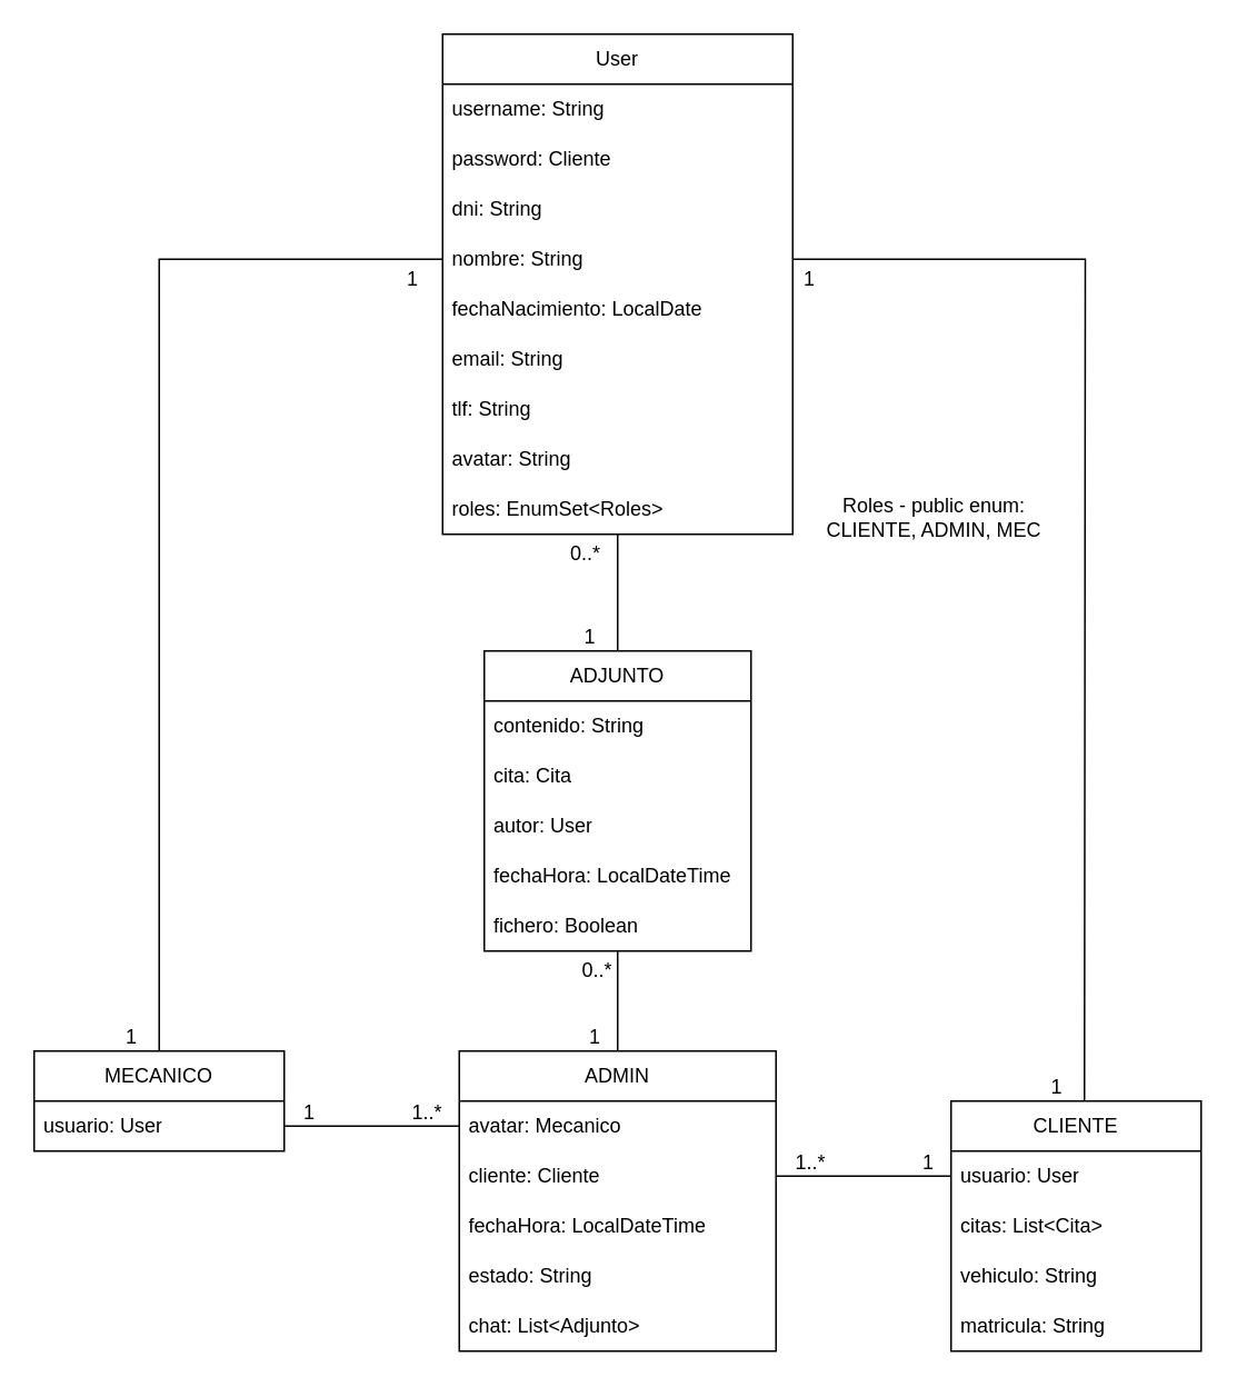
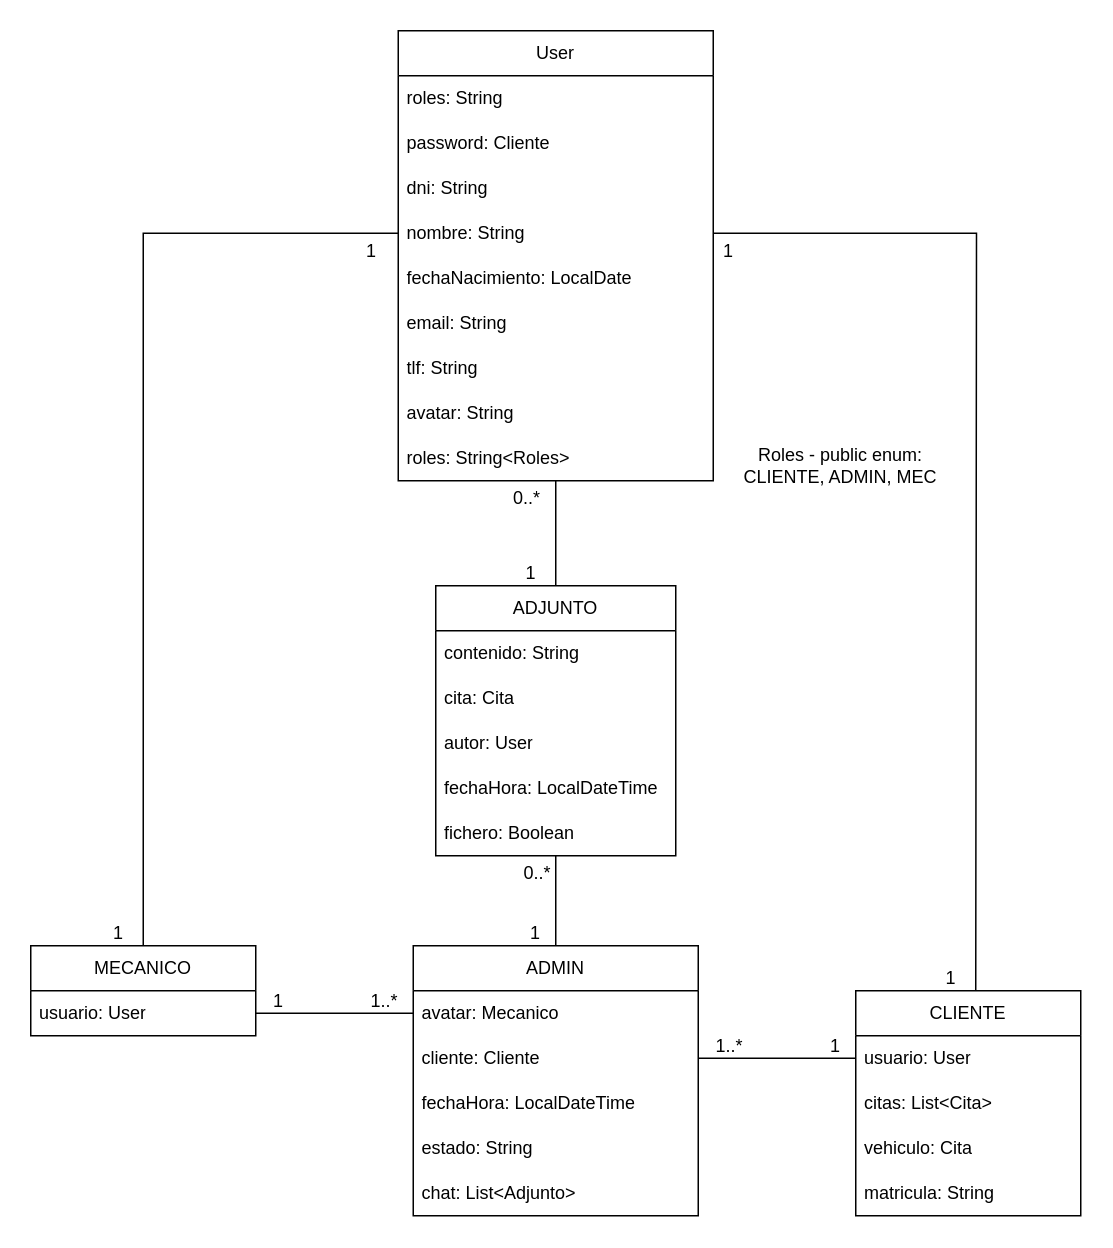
- <mxCell id="20" value="username: String" style="text;strokeColor=none;fillColor=none;align=left;verticalAlign=middle;spacingLeft=4;spacingRight=4;overflow=hidden;points=[[0,0.5],[1,0.5]];portConstraint=eastwest;rotatable=0;whiteSpace=wrap;html=1;" parent="19" vertex="1"><mxGeometry y="30" width="210" height="30" as="geometry" /></mxCell>
+ <mxCell id="20" value="roles: String" style="text;strokeColor=none;fillColor=none;align=left;verticalAlign=middle;spacingLeft=4;spacingRight=4;overflow=hidden;points=[[0,0.5],[1,0.5]];portConstraint=eastwest;rotatable=0;whiteSpace=wrap;html=1;" parent="19" vertex="1"><mxGeometry y="30" width="210" height="30" as="geometry" /></mxCell>
- <mxCell id="28" value="roles: EnumSet&amp;lt;Roles&amp;gt;" style="text;strokeColor=none;fillColor=none;align=left;verticalAlign=middle;spacingLeft=4;spacingRight=4;overflow=hidden;points=[[0,0.5],[1,0.5]];portConstraint=eastwest;rotatable=0;whiteSpace=wrap;html=1;" parent="19" vertex="1"><mxGeometry y="270" width="210" height="30" as="geometry" /></mxCell>
+ <mxCell id="28" value="roles: String&amp;lt;Roles&amp;gt;" style="text;strokeColor=none;fillColor=none;align=left;verticalAlign=middle;spacingLeft=4;spacingRight=4;overflow=hidden;points=[[0,0.5],[1,0.5]];portConstraint=eastwest;rotatable=0;whiteSpace=wrap;html=1;" parent="19" vertex="1"><mxGeometry y="270" width="210" height="30" as="geometry" /></mxCell>
- <mxCell id="11" value="vehiculo: String" style="text;strokeColor=none;fillColor=none;align=left;verticalAlign=middle;spacingLeft=4;spacingRight=4;overflow=hidden;points=[[0,0.5],[1,0.5]];portConstraint=eastwest;rotatable=0;whiteSpace=wrap;html=1;" parent="8" vertex="1"><mxGeometry y="90" width="150" height="30" as="geometry" /></mxCell>
+ <mxCell id="11" value="vehiculo: Cita" style="text;strokeColor=none;fillColor=none;align=left;verticalAlign=middle;spacingLeft=4;spacingRight=4;overflow=hidden;points=[[0,0.5],[1,0.5]];portConstraint=eastwest;rotatable=0;whiteSpace=wrap;html=1;" parent="8" vertex="1"><mxGeometry y="90" width="150" height="30" as="geometry" /></mxCell>
